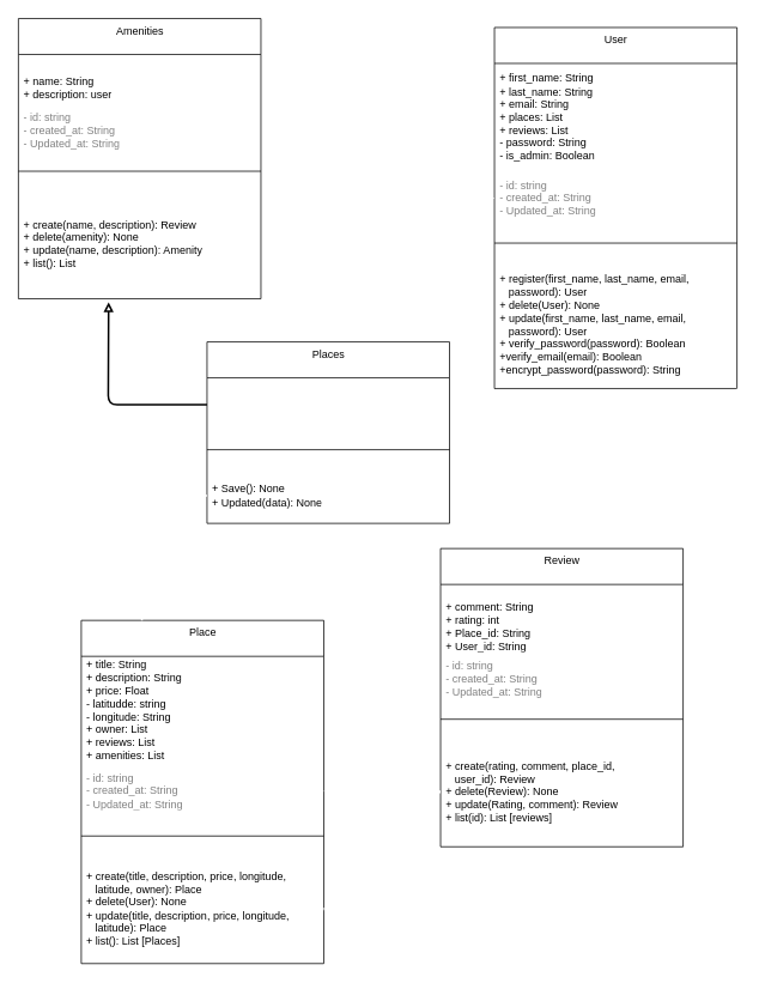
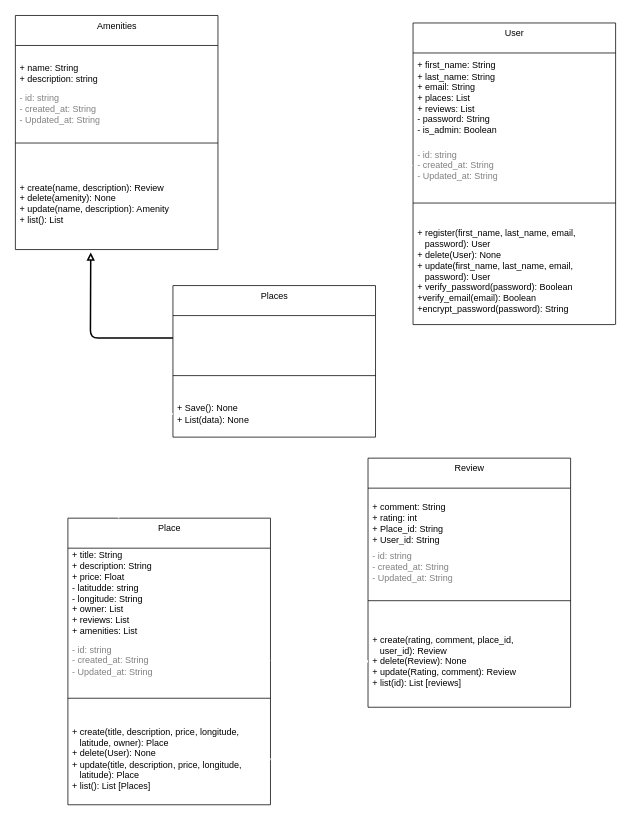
- <mxCell id="19" value="&lt;br&gt;+ name: String&lt;br&gt;+ description: user" style="text;html=1;strokeColor=none;fillColor=none;align=left;verticalAlign=middle;spacingLeft=4;spacingRight=4;overflow=hidden;rotatable=0;points=[[0,0.5],[1,0.5]];portConstraint=eastwest;" vertex="1" parent="18"><mxGeometry y="40" width="270" height="60" as="geometry" /></mxCell>
+ <mxCell id="19" value="&lt;br&gt;+ name: String&lt;br&gt;+ description: string" style="text;html=1;strokeColor=none;fillColor=none;align=left;verticalAlign=middle;spacingLeft=4;spacingRight=4;overflow=hidden;rotatable=0;points=[[0,0.5],[1,0.5]];portConstraint=eastwest;" vertex="1" parent="18"><mxGeometry y="40" width="270" height="60" as="geometry" /></mxCell>
- <mxCell id="27" value="+ Save(): None&lt;br&gt;+ Updated(data): None" style="text;html=1;strokeColor=none;fillColor=none;align=left;verticalAlign=middle;spacingLeft=4;spacingRight=4;overflow=hidden;rotatable=0;points=[[0,0.5],[1,0.5]];portConstraint=eastwest;" vertex="1" parent="24"><mxGeometry y="140" width="270" height="62" as="geometry" /></mxCell>
+ <mxCell id="27" value="+ Save(): None&lt;br&gt;+ List(data): None" style="text;html=1;strokeColor=none;fillColor=none;align=left;verticalAlign=middle;spacingLeft=4;spacingRight=4;overflow=hidden;rotatable=0;points=[[0,0.5],[1,0.5]];portConstraint=eastwest;" vertex="1" parent="24"><mxGeometry y="140" width="270" height="62" as="geometry" /></mxCell>
